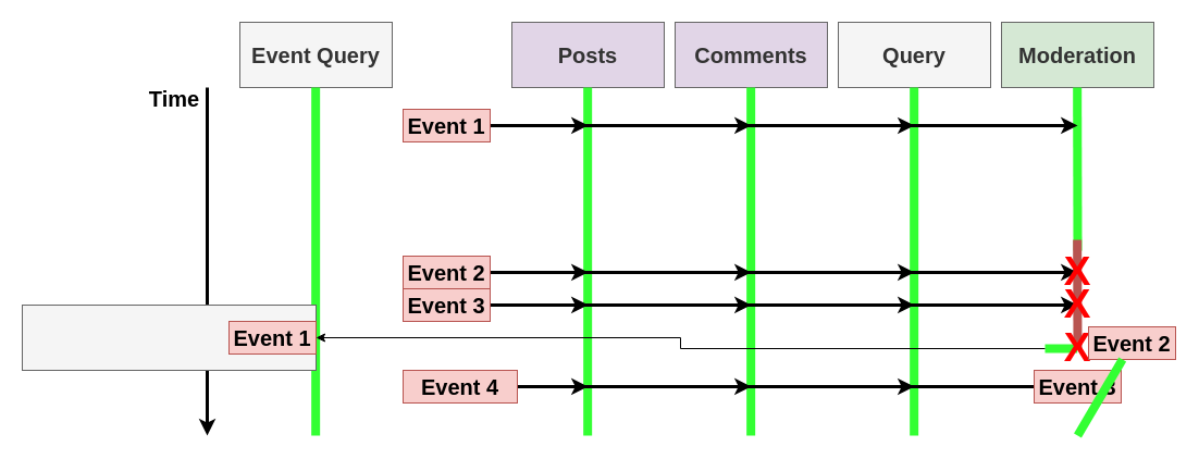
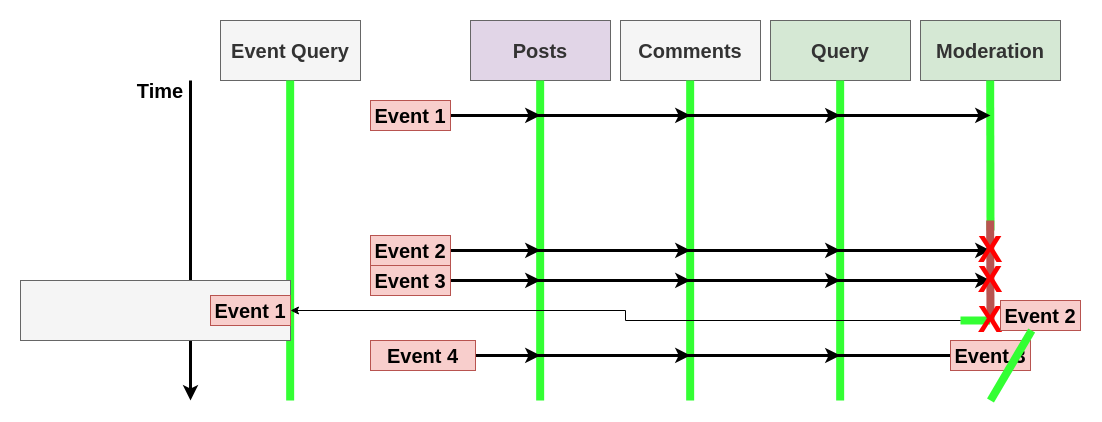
- <mxCell id="4" value="Comments" style="rounded=0;whiteSpace=wrap;html=1;fillColor=#e1d5e7;strokeColor=#666666;fontColor=#333333;fontStyle=1;fontSize=20;" parent="1" vertex="1"><mxGeometry x="620" y="20" width="140" height="60" as="geometry" /></mxCell>
+ <mxCell id="4" value="Comments" style="rounded=0;whiteSpace=wrap;html=1;fillColor=#f5f5f5;strokeColor=#666666;fontColor=#333333;fontStyle=1;fontSize=20;" parent="1" vertex="1"><mxGeometry x="620" y="20" width="140" height="60" as="geometry" /></mxCell>
- <mxCell id="5" value="Query" style="rounded=0;whiteSpace=wrap;html=1;fillColor=#f5f5f5;strokeColor=#666666;fontColor=#333333;fontStyle=1;fontSize=20;" parent="1" vertex="1"><mxGeometry x="770" y="20" width="140" height="60" as="geometry" /></mxCell>
+ <mxCell id="5" value="Query" style="rounded=0;whiteSpace=wrap;html=1;fillColor=#d5e8d4;strokeColor=#666666;fontColor=#333333;fontStyle=1;fontSize=20;" parent="1" vertex="1"><mxGeometry x="770" y="20" width="140" height="60" as="geometry" /></mxCell>
